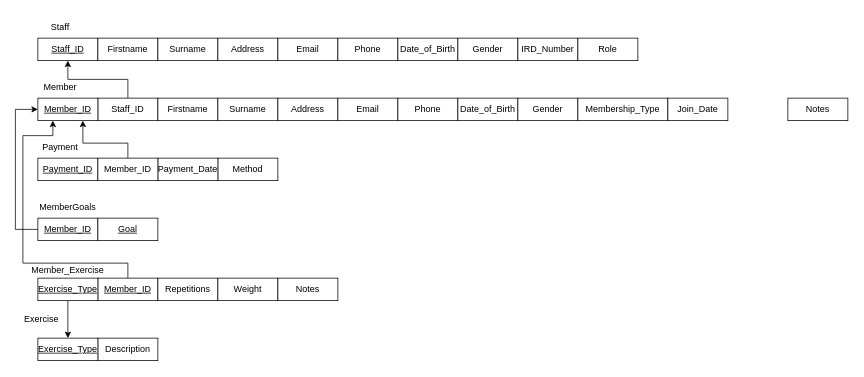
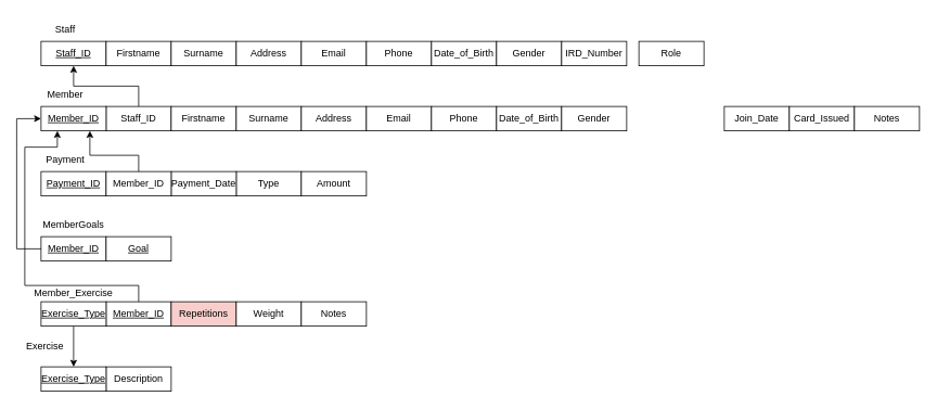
- <mxCell id="11" value="Role" style="rounded=0;whiteSpace=wrap;html=1;" parent="1" vertex="1"><mxGeometry x="770" y="50" width="80" height="30" as="geometry" /></mxCell>
+ <mxCell id="11" value="Role" style="rounded=0;whiteSpace=wrap;html=1;" parent="1" vertex="1"><mxGeometry x="785" y="50" width="80" height="30" as="geometry" /></mxCell>
- <mxCell id="22" value="Membership_Type" style="rounded=0;whiteSpace=wrap;html=1;" parent="1" vertex="1"><mxGeometry x="770" y="130" width="120" height="30" as="geometry" /></mxCell>
+ <mxCell id="45" value="Card_Issued" style="rounded=0;whiteSpace=wrap;html=1;" parent="1" vertex="1"><mxGeometry x="970" y="130" width="80" height="30" as="geometry" /></mxCell>
- <mxCell id="25" value="Method" style="rounded=0;whiteSpace=wrap;html=1;" parent="1" vertex="1"><mxGeometry x="290" y="210" width="80" height="30" as="geometry" /></mxCell>
+ <mxCell id="25" value="Type" style="rounded=0;whiteSpace=wrap;html=1;" parent="1" vertex="1"><mxGeometry x="290" y="210" width="80" height="30" as="geometry" /></mxCell>
+ <mxCell id="26" value="Amount" style="rounded=0;whiteSpace=wrap;html=1;" parent="1" vertex="1"><mxGeometry x="370" y="210" width="80" height="30" as="geometry" /></mxCell>
- <mxCell id="33" value="Repetitions" style="rounded=0;whiteSpace=wrap;html=1;" parent="1" vertex="1"><mxGeometry x="210" y="370" width="80" height="30" as="geometry" /></mxCell>
+ <mxCell id="33" value="Repetitions" style="rounded=0;whiteSpace=wrap;html=1;fillColor=#f8cecc;" parent="1" vertex="1"><mxGeometry x="210" y="370" width="80" height="30" as="geometry" /></mxCell>
